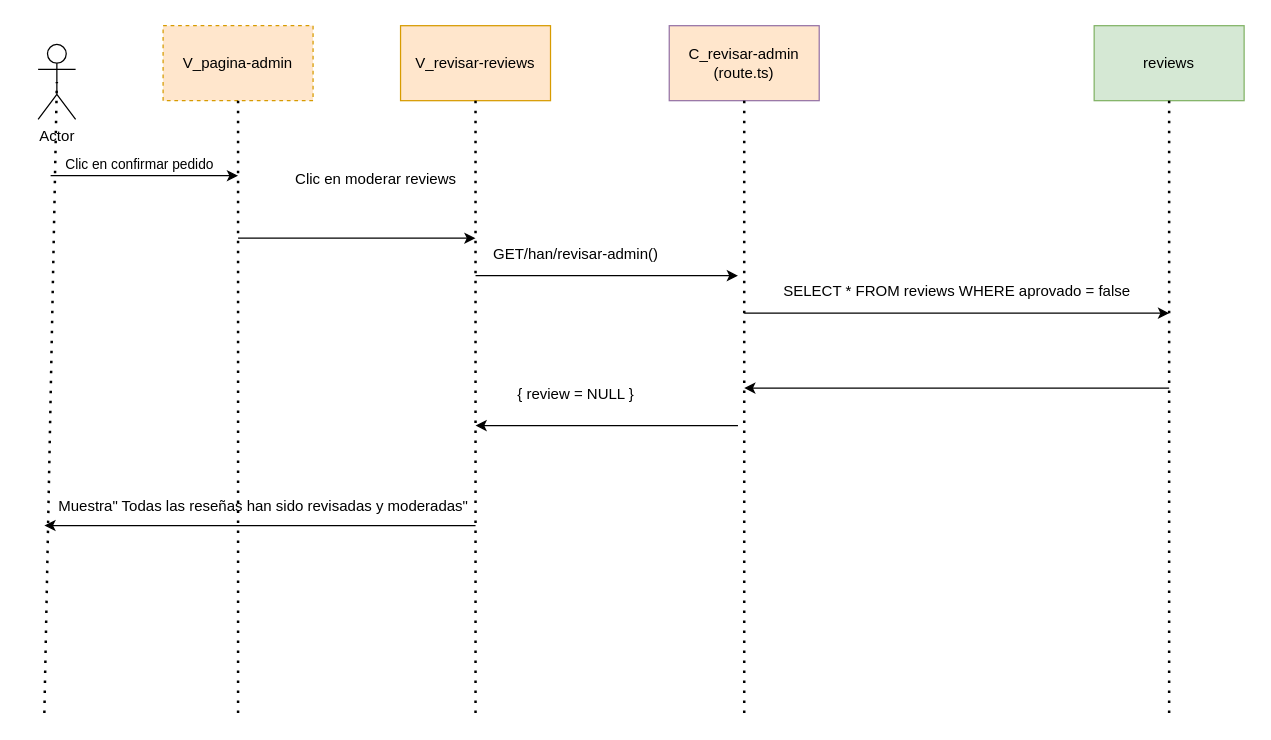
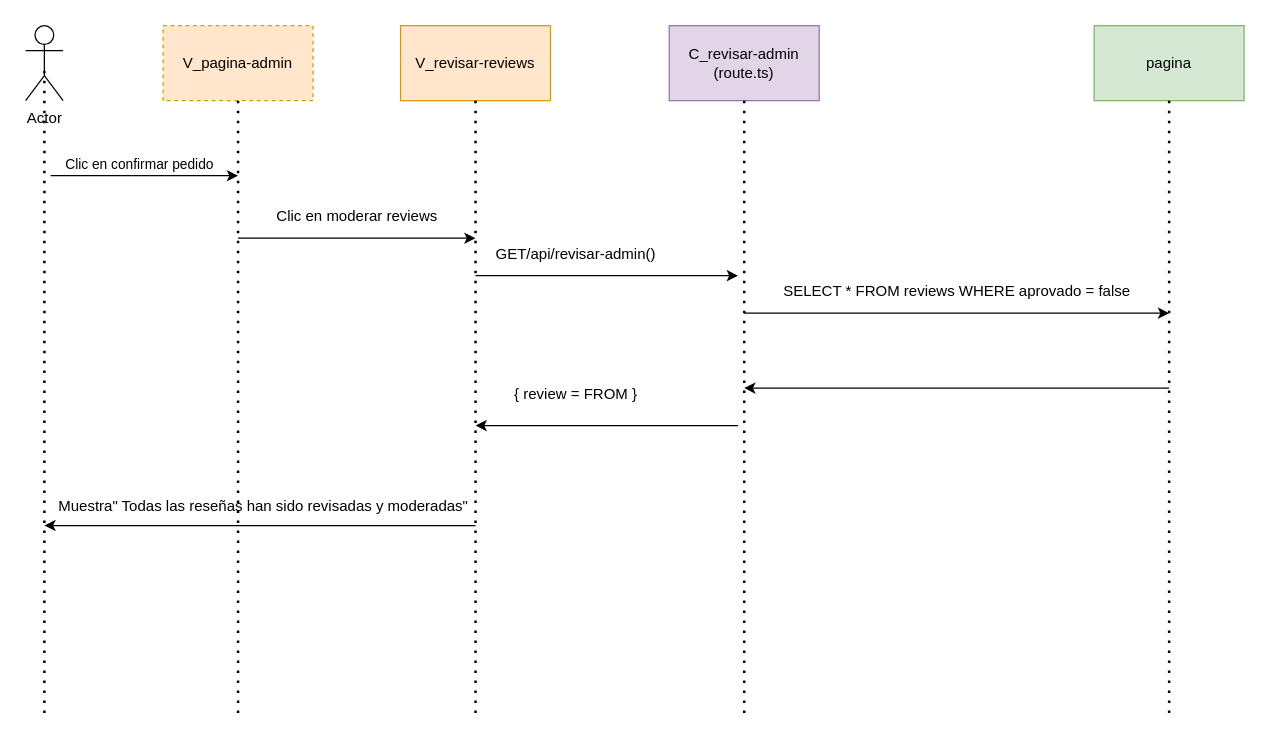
- <mxCell id="3" value="&lt;div&gt;C_revisar-admin&lt;/div&gt;&lt;div&gt;(route.ts)&lt;/div&gt;" style="rounded=0;whiteSpace=wrap;html=1;fillColor=#ffe6cc;strokeColor=#9673a6;" vertex="1" parent="1"><mxGeometry x="535" y="20" width="120" height="60" as="geometry" /></mxCell>
+ <mxCell id="3" value="&lt;div&gt;C_revisar-admin&lt;/div&gt;&lt;div&gt;(route.ts)&lt;/div&gt;" style="rounded=0;whiteSpace=wrap;html=1;fillColor=#e1d5e7;strokeColor=#9673a6;" vertex="1" parent="1"><mxGeometry x="535" y="20" width="120" height="60" as="geometry" /></mxCell>
- <mxCell id="4" value="reviews" style="rounded=0;whiteSpace=wrap;html=1;fillColor=#d5e8d4;strokeColor=#82b366;" vertex="1" parent="1"><mxGeometry x="875" y="20" width="120" height="60" as="geometry" /></mxCell>
+ <mxCell id="4" value="pagina" style="rounded=0;whiteSpace=wrap;html=1;fillColor=#d5e8d4;strokeColor=#82b366;" vertex="1" parent="1"><mxGeometry x="875" y="20" width="120" height="60" as="geometry" /></mxCell>
- <mxCell id="5" value="Actor" style="shape=umlActor;verticalLabelPosition=bottom;verticalAlign=top;html=1;outlineConnect=0;" vertex="1" parent="1"><mxGeometry x="30" y="35" width="30" height="60" as="geometry" /></mxCell>
+ <mxCell id="5" value="Actor" style="shape=umlActor;verticalLabelPosition=bottom;verticalAlign=top;html=1;outlineConnect=0;" vertex="1" parent="1"><mxGeometry x="20" y="20" width="30" height="60" as="geometry" /></mxCell>
- <mxCell id="13" value="Clic en moderar reviews" style="text;html=1;align=center;verticalAlign=middle;resizable=0;points=[];autosize=1;strokeColor=none;fillColor=none;" vertex="1" parent="1"><mxGeometry x="225" y="128" width="150" height="30" as="geometry" /></mxCell>
+ <mxCell id="13" value="Clic en moderar reviews" style="text;html=1;align=center;verticalAlign=middle;resizable=0;points=[];autosize=1;strokeColor=none;fillColor=none;" vertex="1" parent="1"><mxGeometry x="210" y="158" width="150" height="30" as="geometry" /></mxCell>
- <mxCell id="17" value="GET/han/revisar-admin()" style="text;html=1;align=center;verticalAlign=middle;resizable=0;points=[];autosize=1;strokeColor=none;fillColor=none;" vertex="1" parent="1"><mxGeometry x="385" y="188" width="150" height="30" as="geometry" /></mxCell>
+ <mxCell id="17" value="GET/api/revisar-admin()" style="text;html=1;align=center;verticalAlign=middle;resizable=0;points=[];autosize=1;strokeColor=none;fillColor=none;" vertex="1" parent="1"><mxGeometry x="385" y="188" width="150" height="30" as="geometry" /></mxCell>
- <mxCell id="22" value="{ review = NULL }" style="text;html=1;align=center;verticalAlign=middle;resizable=0;points=[];autosize=1;strokeColor=none;fillColor=none;" vertex="1" parent="1"><mxGeometry x="400" y="300" width="120" height="30" as="geometry" /></mxCell>
+ <mxCell id="22" value="{ review = FROM }" style="text;html=1;align=center;verticalAlign=middle;resizable=0;points=[];autosize=1;strokeColor=none;fillColor=none;" vertex="1" parent="1"><mxGeometry x="400" y="300" width="120" height="30" as="geometry" /></mxCell>
